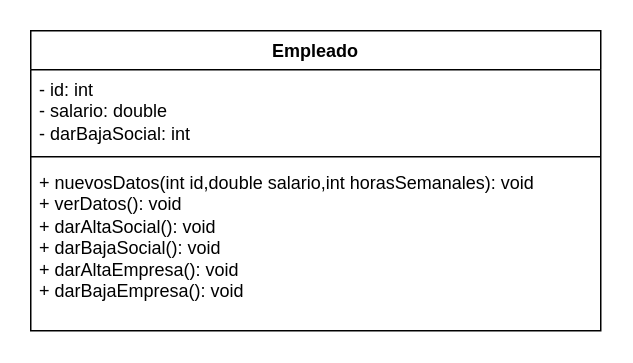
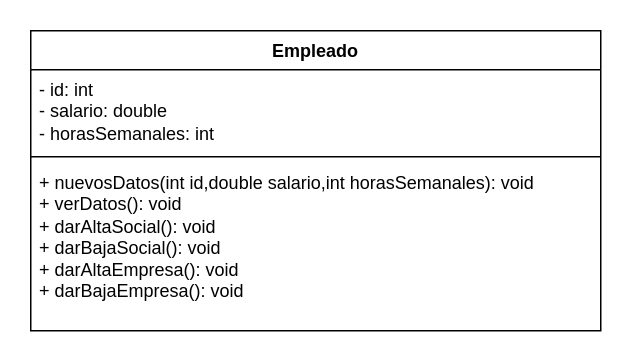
- <mxCell id="3" value="&lt;div&gt;- id: int&lt;/div&gt;&lt;div&gt;- salario: double&lt;/div&gt;&lt;div&gt;- darBajaSocial: int&lt;/div&gt;&lt;div&gt;&lt;br&gt;&lt;/div&gt;" style="text;strokeColor=none;fillColor=none;align=left;verticalAlign=top;spacingLeft=4;spacingRight=4;overflow=hidden;rotatable=0;points=[[0,0.5],[1,0.5]];portConstraint=eastwest;whiteSpace=wrap;html=1;" vertex="1" parent="2"><mxGeometry y="26" width="380" height="54" as="geometry" /></mxCell>
+ <mxCell id="3" value="&lt;div&gt;- id: int&lt;/div&gt;&lt;div&gt;- salario: double&lt;/div&gt;&lt;div&gt;- horasSemanales: int&lt;/div&gt;&lt;div&gt;&lt;br&gt;&lt;/div&gt;" style="text;strokeColor=none;fillColor=none;align=left;verticalAlign=top;spacingLeft=4;spacingRight=4;overflow=hidden;rotatable=0;points=[[0,0.5],[1,0.5]];portConstraint=eastwest;whiteSpace=wrap;html=1;" vertex="1" parent="2"><mxGeometry y="26" width="380" height="54" as="geometry" /></mxCell>
